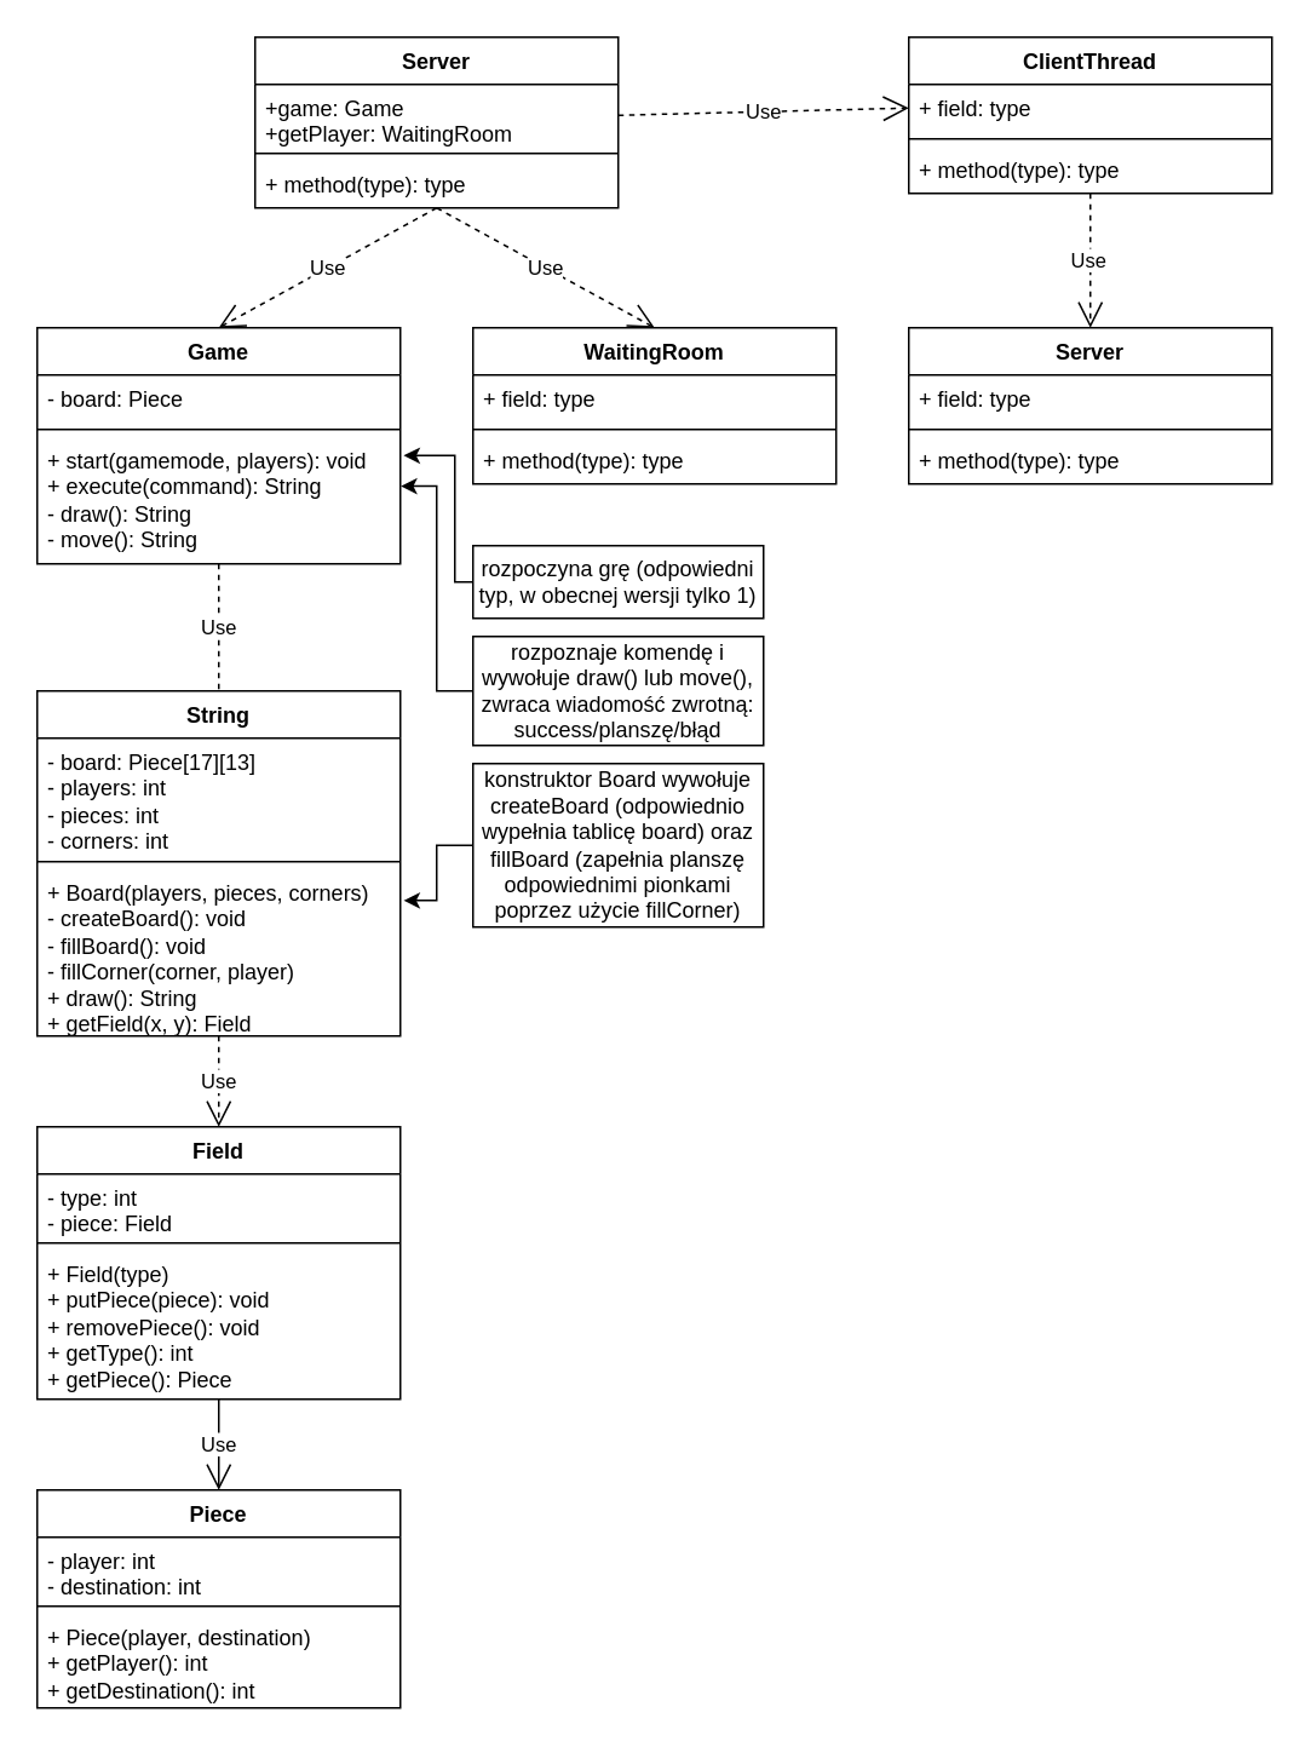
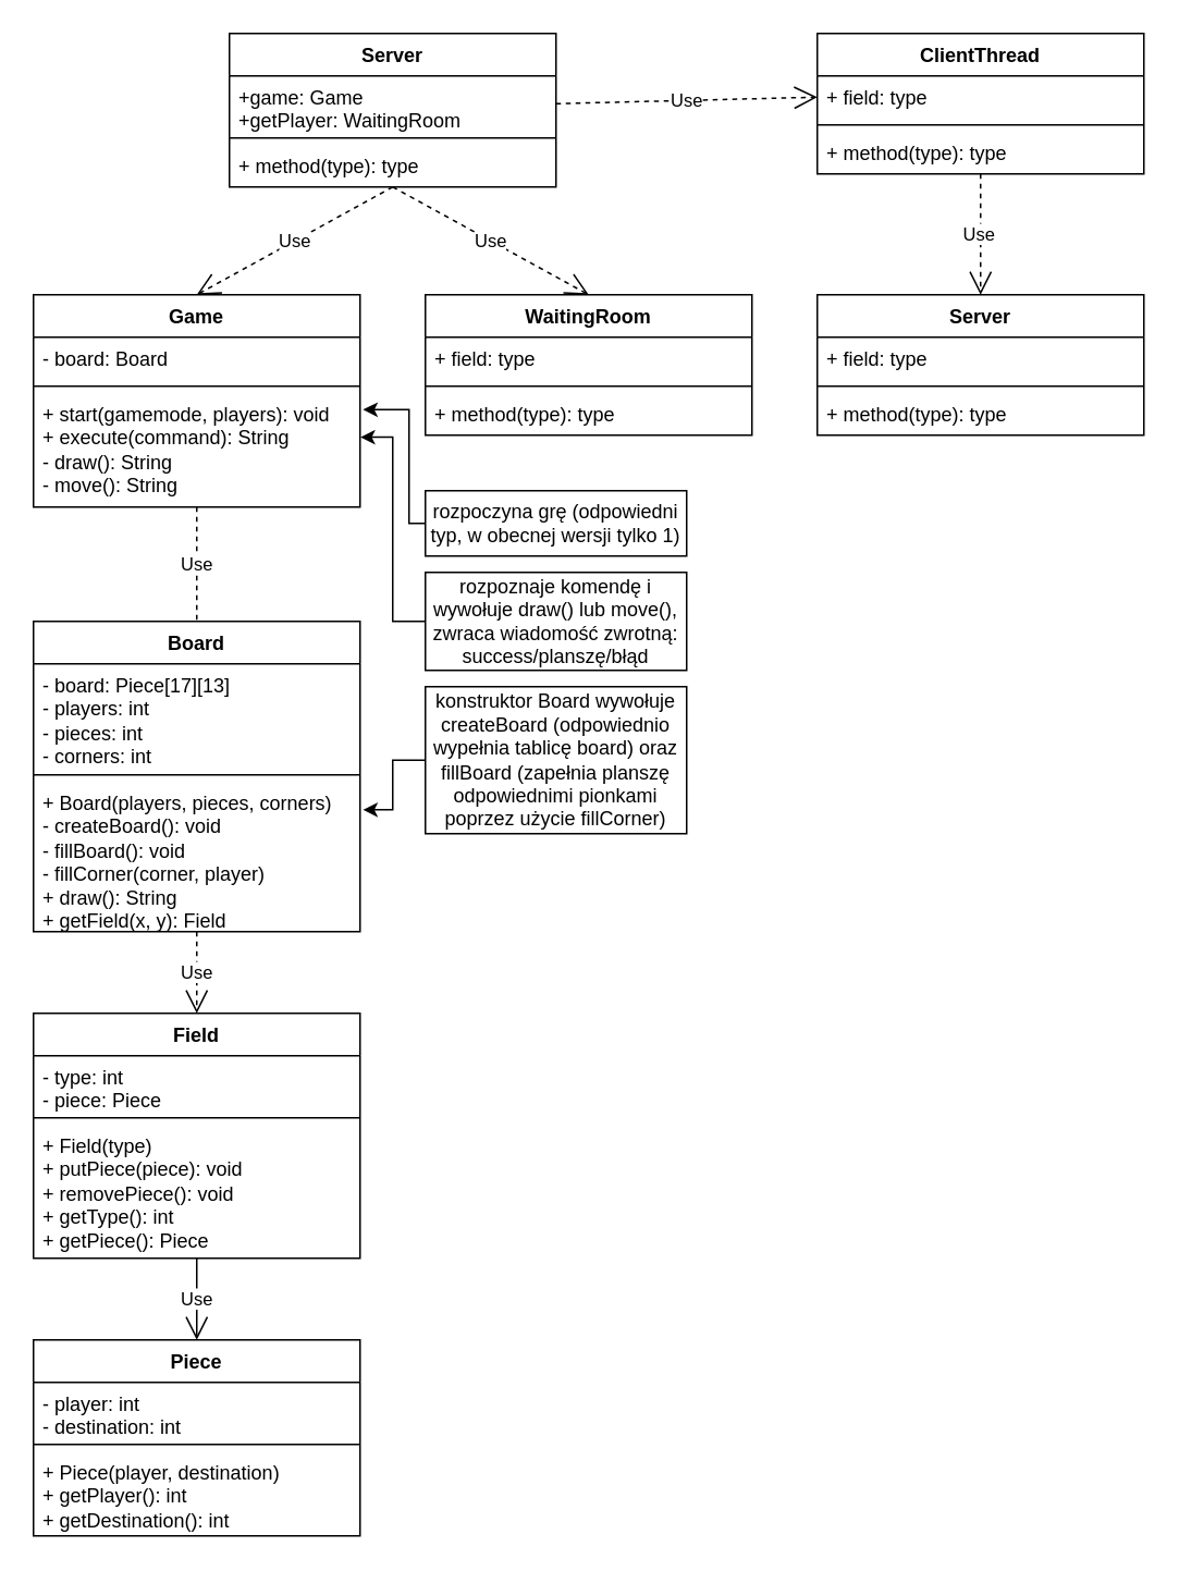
- <mxCell id="19" value="- board: Piece" style="text;strokeColor=none;fillColor=none;align=left;verticalAlign=top;spacingLeft=4;spacingRight=4;overflow=hidden;rotatable=0;points=[[0,0.5],[1,0.5]];portConstraint=eastwest;whiteSpace=wrap;html=1;" vertex="1" parent="18"><mxGeometry y="26" width="200" height="26" as="geometry" /></mxCell>
+ <mxCell id="19" value="- board: Board" style="text;strokeColor=none;fillColor=none;align=left;verticalAlign=top;spacingLeft=4;spacingRight=4;overflow=hidden;rotatable=0;points=[[0,0.5],[1,0.5]];portConstraint=eastwest;whiteSpace=wrap;html=1;" vertex="1" parent="18"><mxGeometry y="26" width="200" height="26" as="geometry" /></mxCell>
- <mxCell id="22" value="String" style="swimlane;fontStyle=1;align=center;verticalAlign=top;childLayout=stackLayout;horizontal=1;startSize=26;horizontalStack=0;resizeParent=1;resizeParentMax=0;resizeLast=0;collapsible=1;marginBottom=0;whiteSpace=wrap;html=1;" vertex="1" parent="1"><mxGeometry x="20" y="380" width="200" height="190" as="geometry" /></mxCell>
+ <mxCell id="22" value="Board" style="swimlane;fontStyle=1;align=center;verticalAlign=top;childLayout=stackLayout;horizontal=1;startSize=26;horizontalStack=0;resizeParent=1;resizeParentMax=0;resizeLast=0;collapsible=1;marginBottom=0;whiteSpace=wrap;html=1;" vertex="1" parent="1"><mxGeometry x="20" y="380" width="200" height="190" as="geometry" /></mxCell>
- <mxCell id="27" value="- type: int&lt;div&gt;- piece: Field&lt;/div&gt;" style="text;strokeColor=none;fillColor=none;align=left;verticalAlign=top;spacingLeft=4;spacingRight=4;overflow=hidden;rotatable=0;points=[[0,0.5],[1,0.5]];portConstraint=eastwest;whiteSpace=wrap;html=1;" vertex="1" parent="26"><mxGeometry y="26" width="200" height="34" as="geometry" /></mxCell>
+ <mxCell id="27" value="- type: int&lt;div&gt;- piece: Piece&lt;/div&gt;" style="text;strokeColor=none;fillColor=none;align=left;verticalAlign=top;spacingLeft=4;spacingRight=4;overflow=hidden;rotatable=0;points=[[0,0.5],[1,0.5]];portConstraint=eastwest;whiteSpace=wrap;html=1;" vertex="1" parent="26"><mxGeometry y="26" width="200" height="34" as="geometry" /></mxCell>
